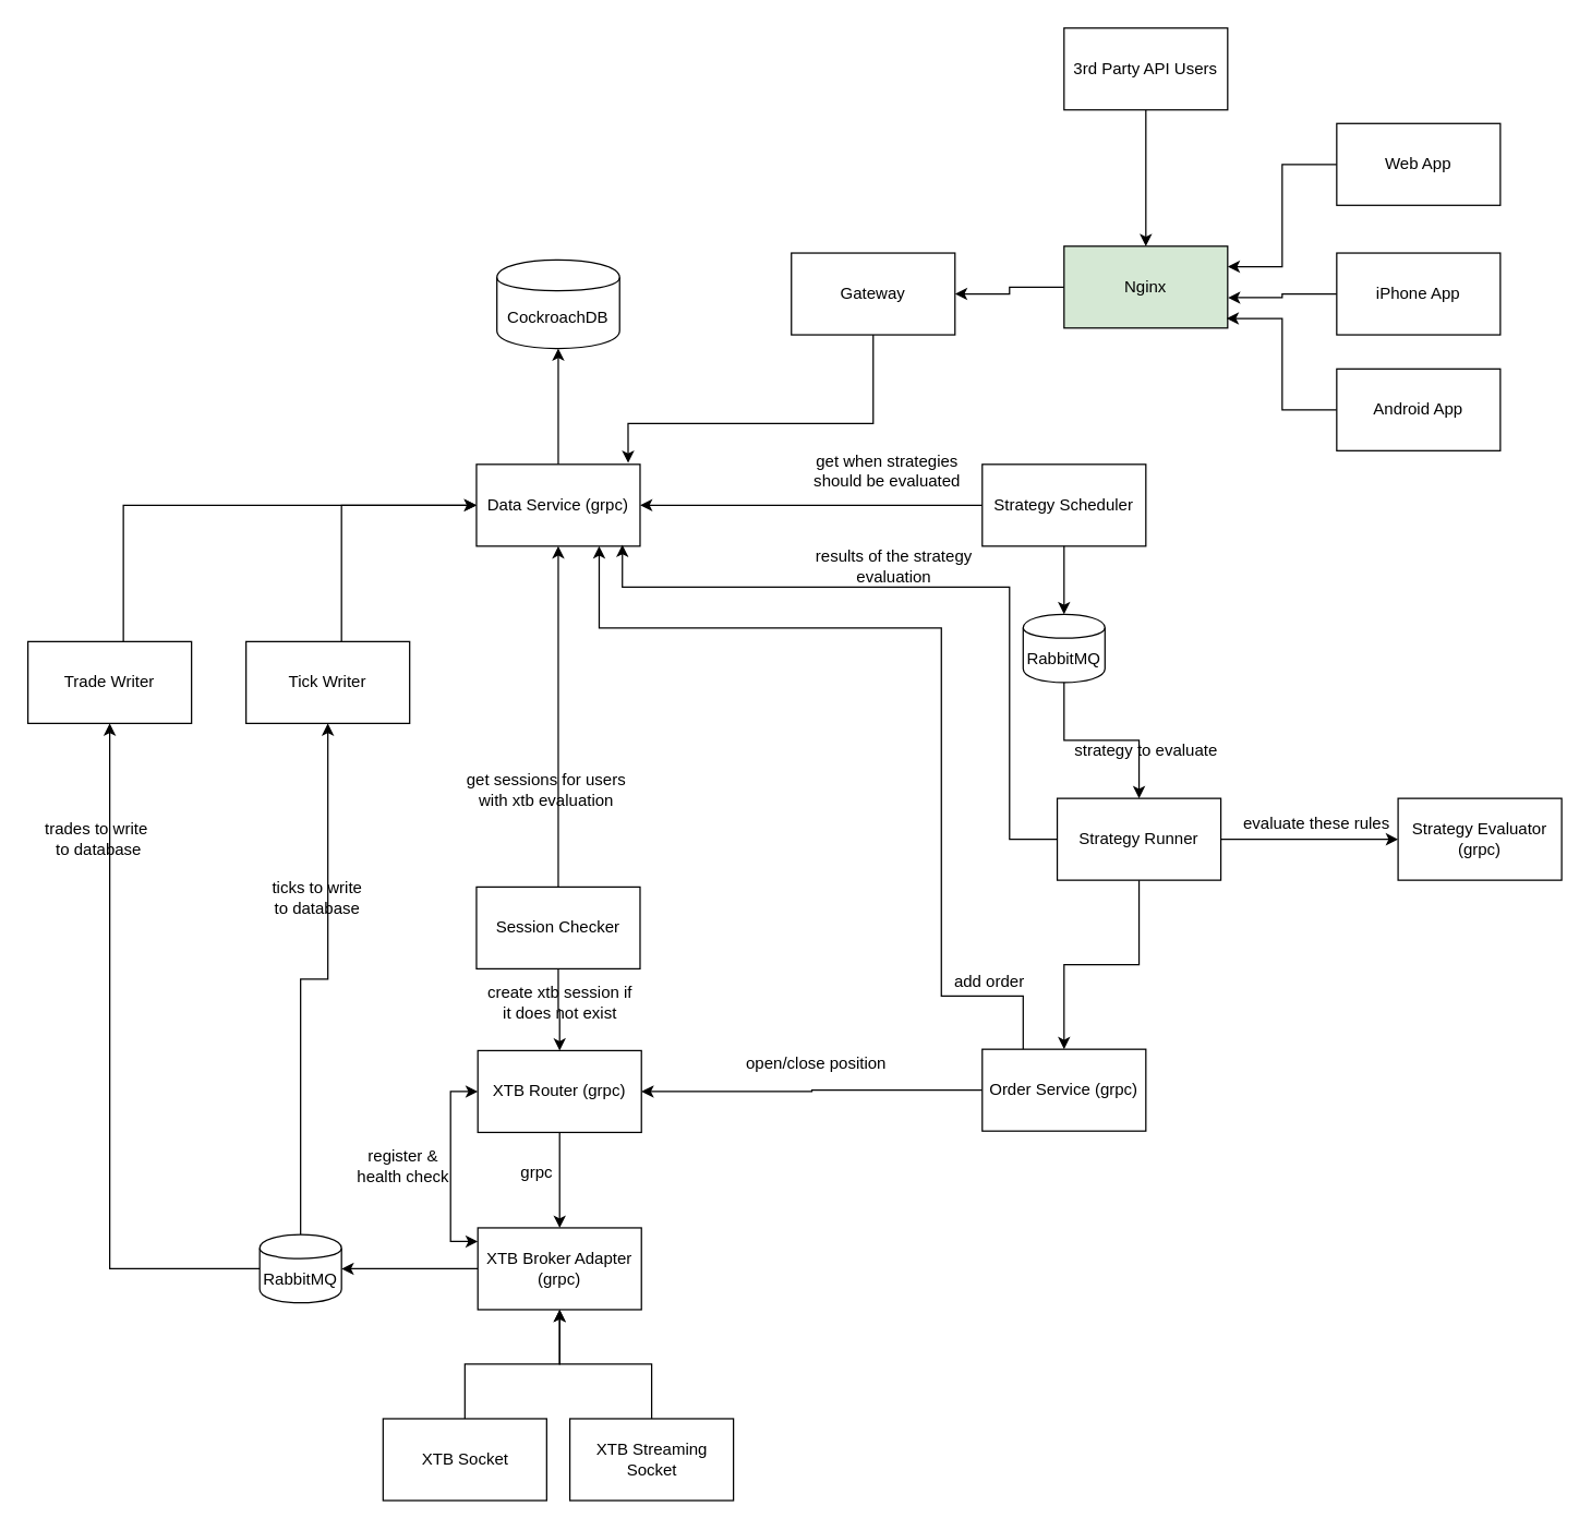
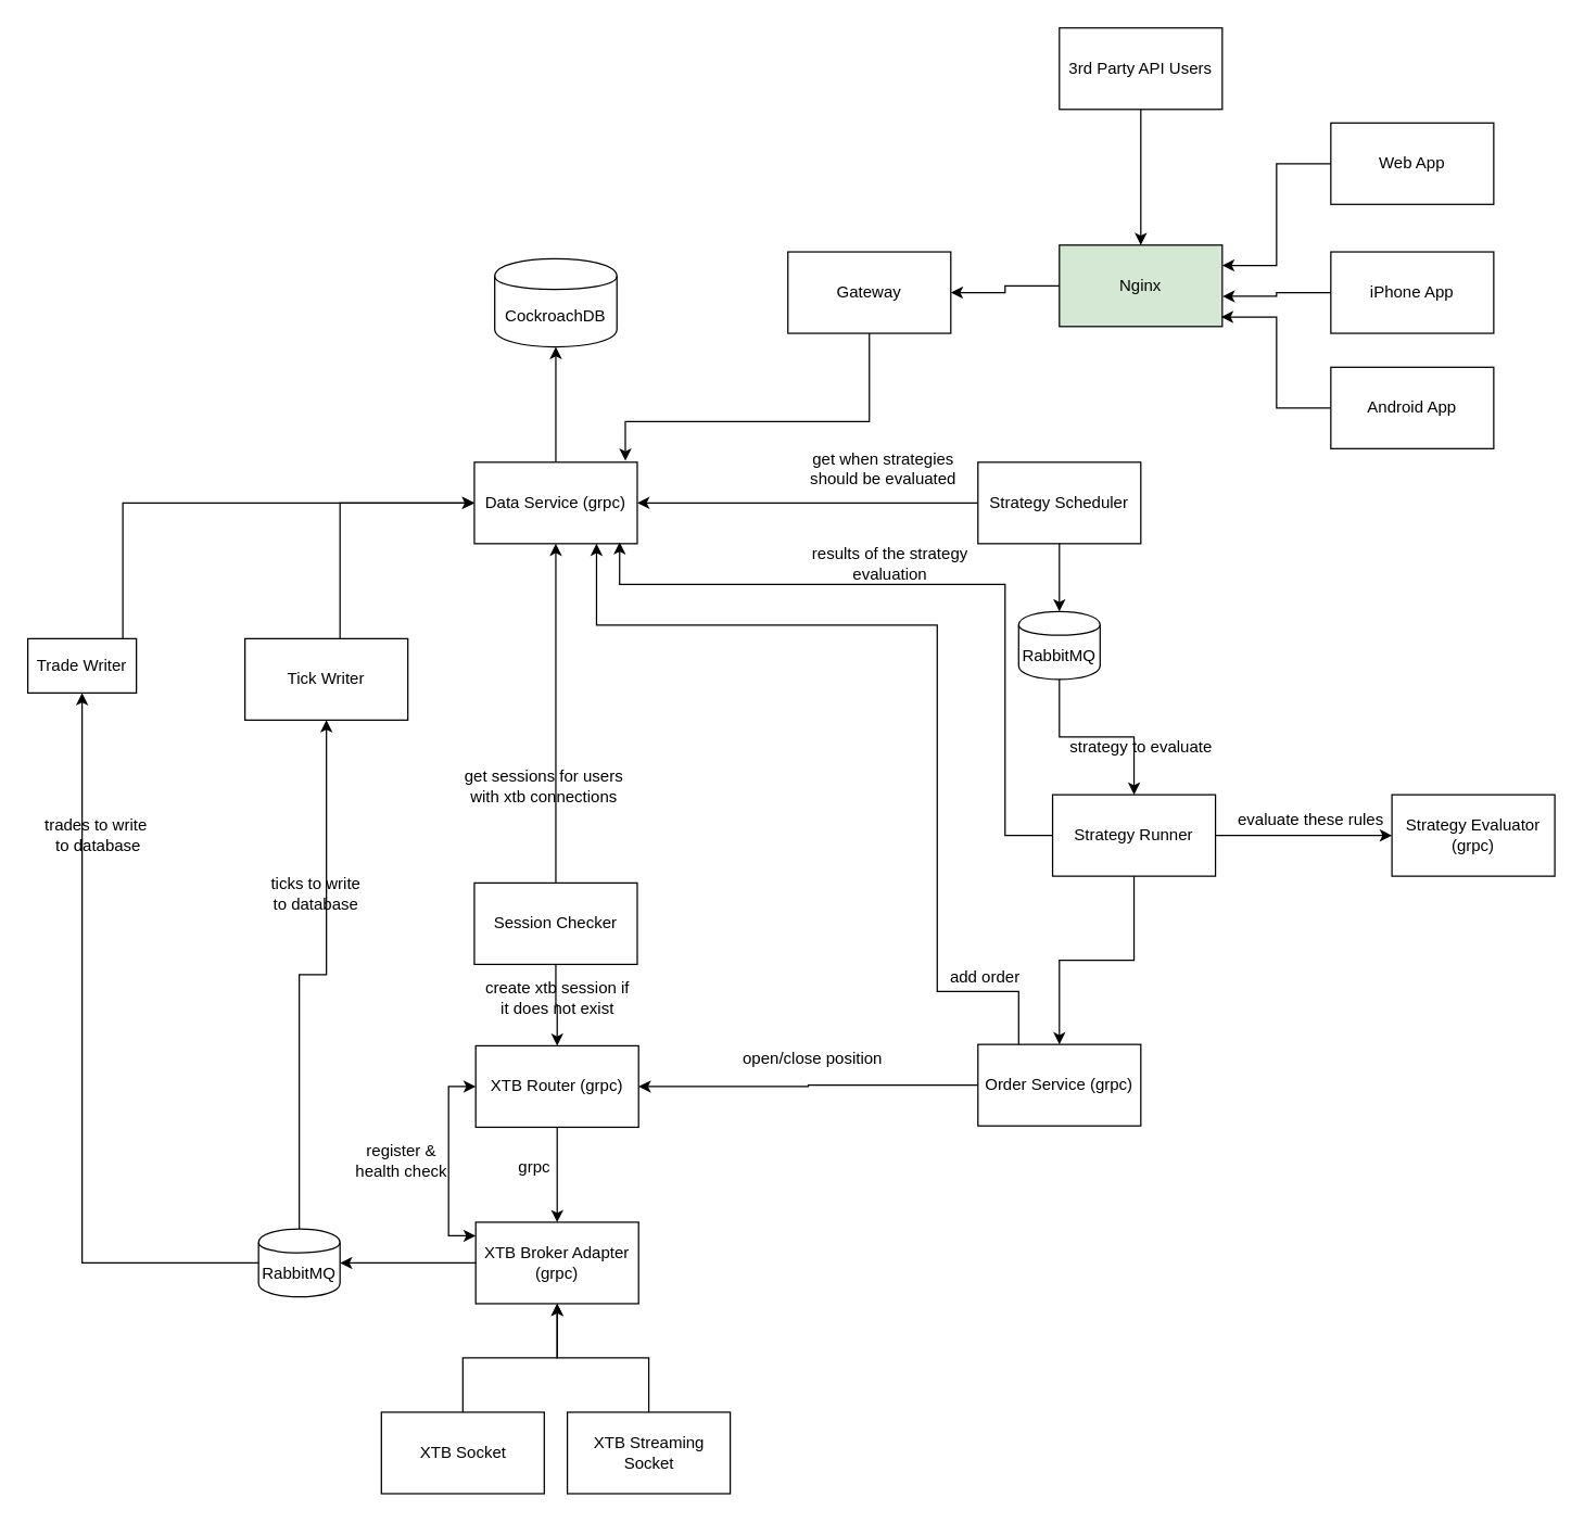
- <mxCell id="48" value="Trade Writer" style="rounded=0;whiteSpace=wrap;html=1;" vertex="1" parent="1"><mxGeometry x="20" y="470" width="120" height="60" as="geometry" /></mxCell>
+ <mxCell id="48" value="Trade Writer" style="rounded=0;whiteSpace=wrap;html=1;" vertex="1" parent="1"><mxGeometry x="20" y="470" width="80" height="40" as="geometry" /></mxCell>
- <mxCell id="43" value="get sessions for users &lt;br&gt;with xtb evaluation" style="text;html=1;align=center;verticalAlign=middle;resizable=0;points=[];autosize=1;" parent="1" vertex="1"><mxGeometry x="335" y="564" width="130" height="30" as="geometry" /></mxCell>
+ <mxCell id="43" value="get sessions for users &lt;br&gt;with xtb connections" style="text;html=1;align=center;verticalAlign=middle;resizable=0;points=[];autosize=1;" parent="1" vertex="1"><mxGeometry x="335" y="564" width="130" height="30" as="geometry" /></mxCell>
